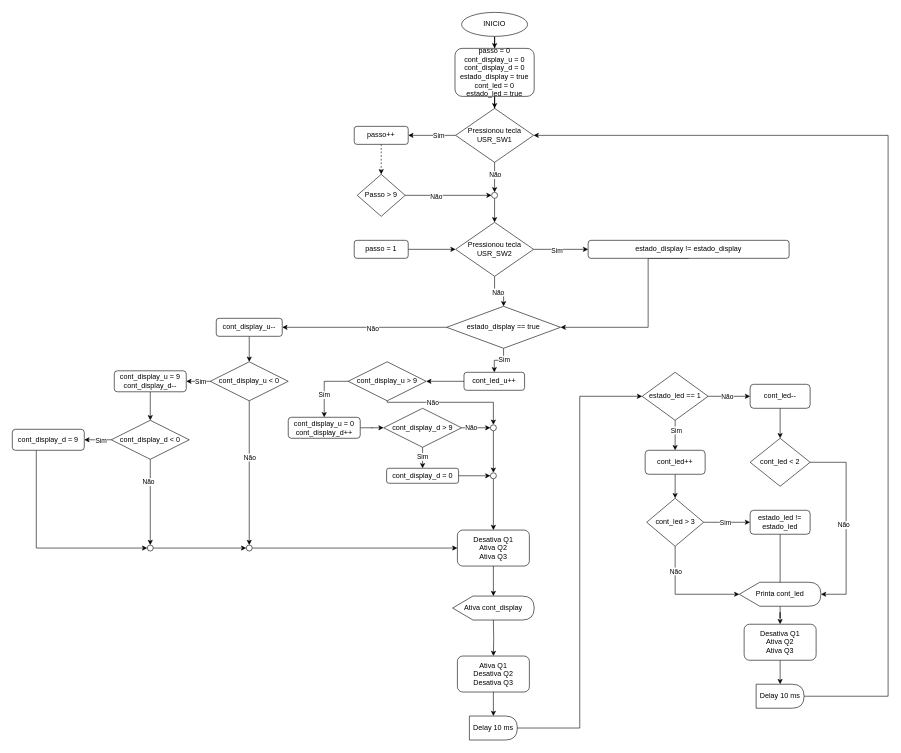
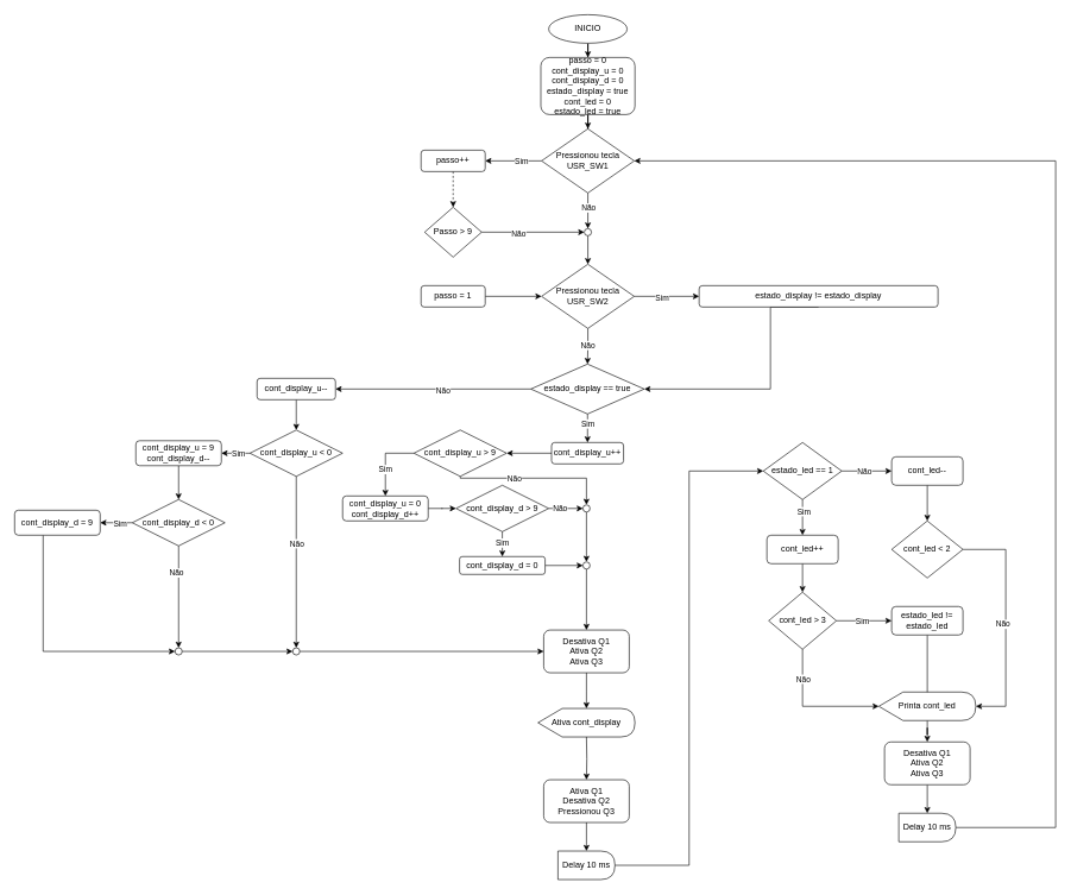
- <mxCell id="31" value="estado_display == true" style="rhombus;whiteSpace=wrap;html=1;" parent="1" vertex="1"><mxGeometry x="744" y="510" width="190" height="70" as="geometry" /></mxCell>
+ <mxCell id="31" value="estado_display == true" style="rhombus;whiteSpace=wrap;html=1;" parent="1" vertex="1"><mxGeometry x="744" y="510" width="159" height="70" as="geometry" /></mxCell>
- <mxCell id="35" value="cont_led_u++" style="rounded=1;whiteSpace=wrap;html=1;" parent="1" vertex="1"><mxGeometry x="773" y="620" width="101" height="30" as="geometry" /></mxCell>
+ <mxCell id="35" value="cont_display_u++" style="rounded=1;whiteSpace=wrap;html=1;" parent="1" vertex="1"><mxGeometry x="773" y="620" width="101" height="30" as="geometry" /></mxCell>
- <mxCell id="40" value="Ativa Q1&lt;div&gt;Desativa Q2&lt;/div&gt;&lt;div&gt;Desativa Q3&lt;/div&gt;" style="rounded=1;whiteSpace=wrap;html=1;" parent="1" vertex="1"><mxGeometry x="762" y="1093" width="120" height="60" as="geometry" /></mxCell>
+ <mxCell id="40" value="Ativa Q1&lt;div&gt;Desativa Q2&lt;/div&gt;&lt;div&gt;Pressionou Q3&lt;/div&gt;" style="rounded=1;whiteSpace=wrap;html=1;" parent="1" vertex="1"><mxGeometry x="762" y="1093" width="120" height="60" as="geometry" /></mxCell>
